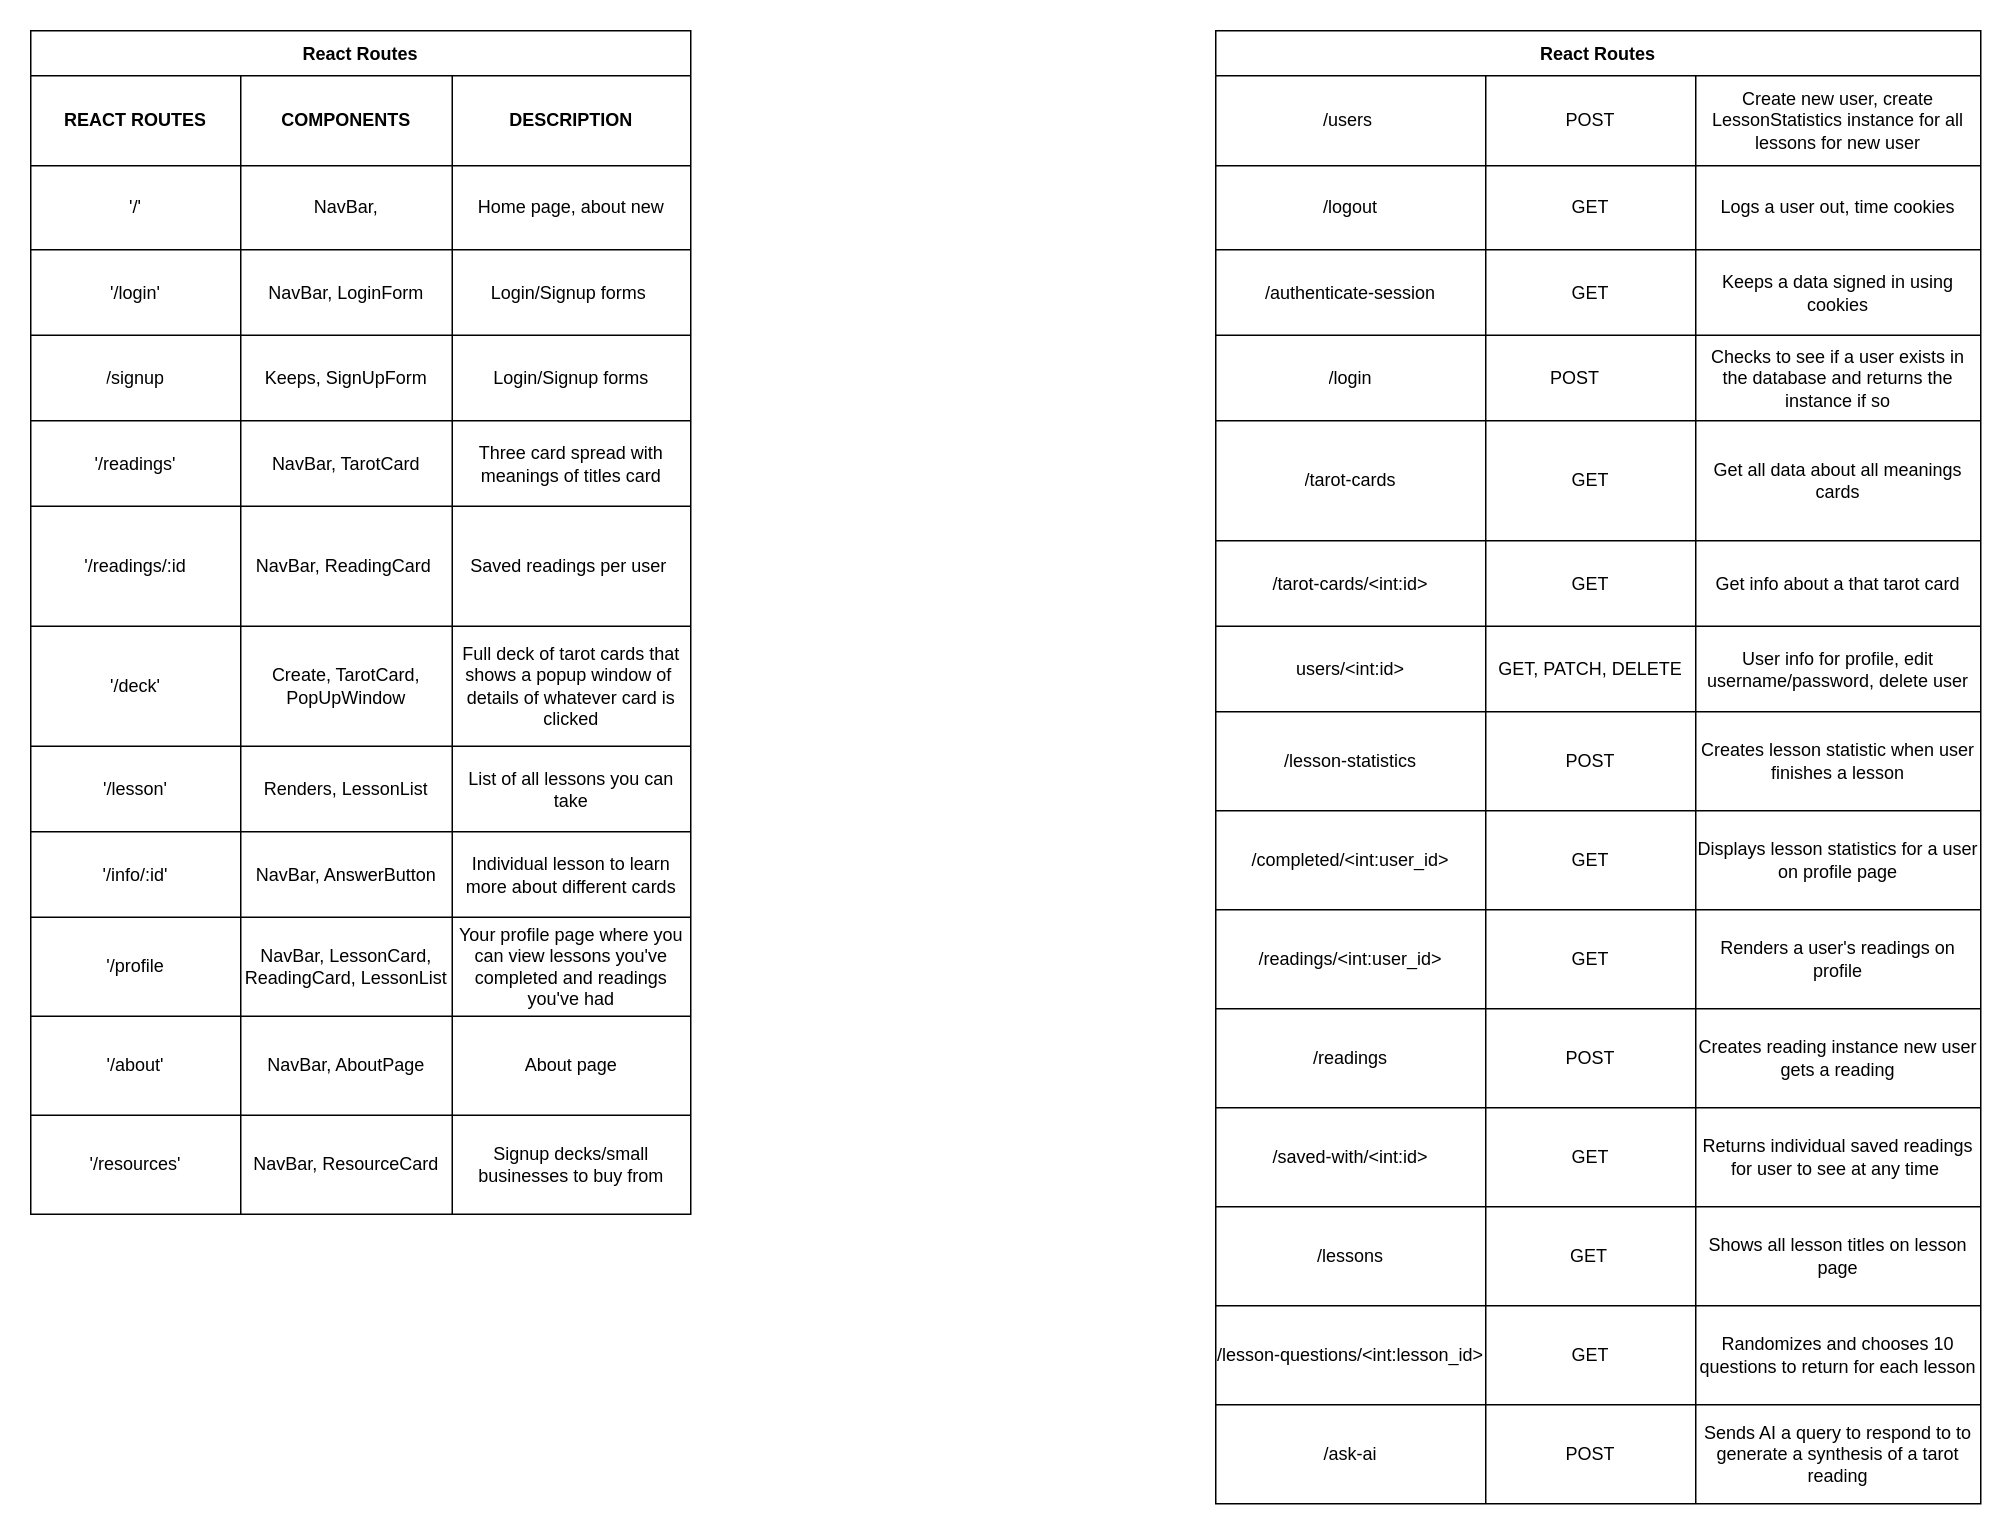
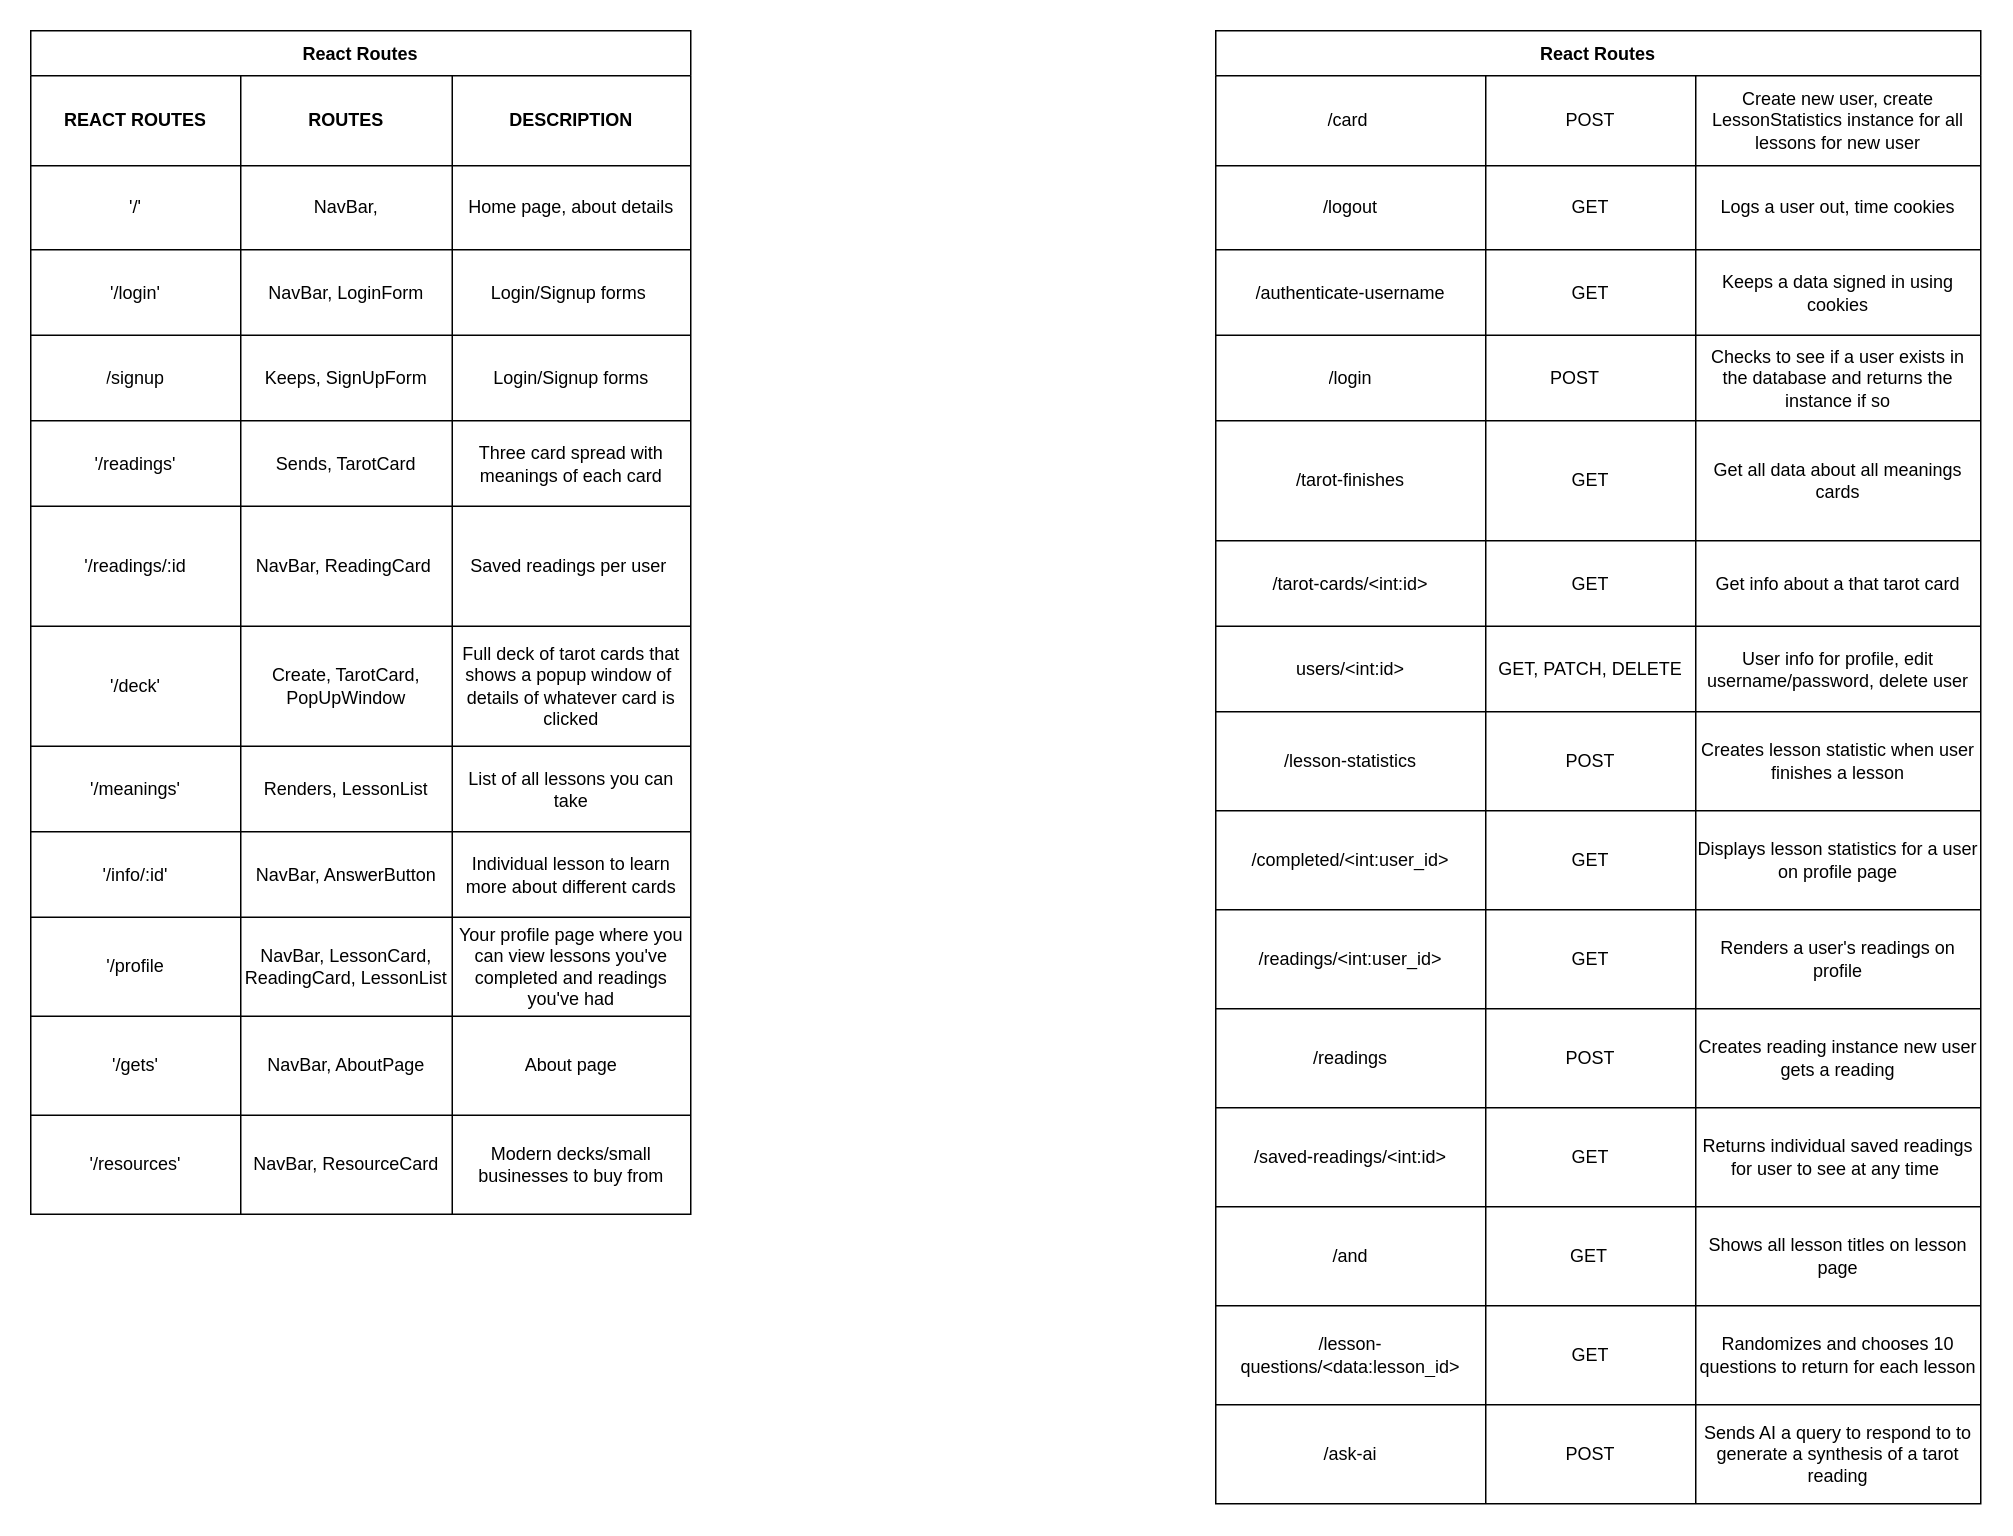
- <mxCell id="5" value="COMPONENTS" style="shape=partialRectangle;html=1;whiteSpace=wrap;connectable=0;fillColor=none;top=0;left=0;bottom=0;right=0;overflow=hidden;fontStyle=1" parent="3" vertex="1"><mxGeometry x="140" width="141" height="60" as="geometry"><mxRectangle width="141" height="60" as="alternateBounds" /></mxGeometry></mxCell>
+ <mxCell id="5" value="ROUTES" style="shape=partialRectangle;html=1;whiteSpace=wrap;connectable=0;fillColor=none;top=0;left=0;bottom=0;right=0;overflow=hidden;fontStyle=1" parent="3" vertex="1"><mxGeometry x="140" width="141" height="60" as="geometry"><mxRectangle width="141" height="60" as="alternateBounds" /></mxGeometry></mxCell>
- <mxCell id="53" value="&lt;span style=&quot;font-weight: normal;&quot;&gt;/users&amp;nbsp;&lt;/span&gt;" style="shape=partialRectangle;html=1;whiteSpace=wrap;connectable=0;fillColor=none;top=0;left=0;bottom=0;right=0;overflow=hidden;fontStyle=1" parent="52" vertex="1"><mxGeometry width="180" height="60" as="geometry"><mxRectangle width="180" height="60" as="alternateBounds" /></mxGeometry></mxCell>
+ <mxCell id="53" value="&lt;span style=&quot;font-weight: normal;&quot;&gt;/card&amp;nbsp;&lt;/span&gt;" style="shape=partialRectangle;html=1;whiteSpace=wrap;connectable=0;fillColor=none;top=0;left=0;bottom=0;right=0;overflow=hidden;fontStyle=1" parent="52" vertex="1"><mxGeometry width="180" height="60" as="geometry"><mxRectangle width="180" height="60" as="alternateBounds" /></mxGeometry></mxCell>
- <mxCell id="10" value="Home page, about new" style="shape=partialRectangle;html=1;whiteSpace=wrap;connectable=0;fillColor=none;top=0;left=0;bottom=0;right=0;overflow=hidden;" parent="7" vertex="1"><mxGeometry x="281" width="159" height="56" as="geometry"><mxRectangle width="159" height="56" as="alternateBounds" /></mxGeometry></mxCell>
+ <mxCell id="10" value="Home page, about details" style="shape=partialRectangle;html=1;whiteSpace=wrap;connectable=0;fillColor=none;top=0;left=0;bottom=0;right=0;overflow=hidden;" parent="7" vertex="1"><mxGeometry x="281" width="159" height="56" as="geometry"><mxRectangle width="159" height="56" as="alternateBounds" /></mxGeometry></mxCell>
- <mxCell id="61" value="/authenticate-session" style="shape=partialRectangle;html=1;whiteSpace=wrap;connectable=0;fillColor=none;top=0;left=0;bottom=0;right=0;overflow=hidden;" parent="60" vertex="1"><mxGeometry width="180" height="57" as="geometry"><mxRectangle width="180" height="57" as="alternateBounds" /></mxGeometry></mxCell>
+ <mxCell id="61" value="/authenticate-username" style="shape=partialRectangle;html=1;whiteSpace=wrap;connectable=0;fillColor=none;top=0;left=0;bottom=0;right=0;overflow=hidden;" parent="60" vertex="1"><mxGeometry width="180" height="57" as="geometry"><mxRectangle width="180" height="57" as="alternateBounds" /></mxGeometry></mxCell>
- <mxCell id="21" value="NavBar, TarotCard" style="shape=partialRectangle;html=1;whiteSpace=wrap;connectable=0;fillColor=none;top=0;left=0;bottom=0;right=0;overflow=hidden;" parent="19" vertex="1"><mxGeometry x="140" width="141" height="57" as="geometry"><mxRectangle width="141" height="57" as="alternateBounds" /></mxGeometry></mxCell>
+ <mxCell id="21" value="Sends, TarotCard" style="shape=partialRectangle;html=1;whiteSpace=wrap;connectable=0;fillColor=none;top=0;left=0;bottom=0;right=0;overflow=hidden;" parent="19" vertex="1"><mxGeometry x="140" width="141" height="57" as="geometry"><mxRectangle width="141" height="57" as="alternateBounds" /></mxGeometry></mxCell>
- <mxCell id="22" value="Three card spread with meanings of titles card" style="shape=partialRectangle;html=1;whiteSpace=wrap;connectable=0;fillColor=none;top=0;left=0;bottom=0;right=0;overflow=hidden;" parent="19" vertex="1"><mxGeometry x="281" width="159" height="57" as="geometry"><mxRectangle width="159" height="57" as="alternateBounds" /></mxGeometry></mxCell>
+ <mxCell id="22" value="Three card spread with meanings of each card" style="shape=partialRectangle;html=1;whiteSpace=wrap;connectable=0;fillColor=none;top=0;left=0;bottom=0;right=0;overflow=hidden;" parent="19" vertex="1"><mxGeometry x="281" width="159" height="57" as="geometry"><mxRectangle width="159" height="57" as="alternateBounds" /></mxGeometry></mxCell>
- <mxCell id="69" value="/tarot-cards" style="shape=partialRectangle;html=1;whiteSpace=wrap;connectable=0;fillColor=none;top=0;left=0;bottom=0;right=0;overflow=hidden;" parent="68" vertex="1"><mxGeometry width="180" height="80" as="geometry"><mxRectangle width="180" height="80" as="alternateBounds" /></mxGeometry></mxCell>
+ <mxCell id="69" value="/tarot-finishes" style="shape=partialRectangle;html=1;whiteSpace=wrap;connectable=0;fillColor=none;top=0;left=0;bottom=0;right=0;overflow=hidden;" parent="68" vertex="1"><mxGeometry width="180" height="80" as="geometry"><mxRectangle width="180" height="80" as="alternateBounds" /></mxGeometry></mxCell>
- <mxCell id="32" value="'/lesson'" style="shape=partialRectangle;html=1;whiteSpace=wrap;connectable=0;fillColor=none;top=0;left=0;bottom=0;right=0;overflow=hidden;" parent="31" vertex="1"><mxGeometry width="140" height="57" as="geometry"><mxRectangle width="140" height="57" as="alternateBounds" /></mxGeometry></mxCell>
+ <mxCell id="32" value="'/meanings'" style="shape=partialRectangle;html=1;whiteSpace=wrap;connectable=0;fillColor=none;top=0;left=0;bottom=0;right=0;overflow=hidden;" parent="31" vertex="1"><mxGeometry width="140" height="57" as="geometry"><mxRectangle width="140" height="57" as="alternateBounds" /></mxGeometry></mxCell>
- <mxCell id="44" value="'/about'" style="shape=partialRectangle;html=1;whiteSpace=wrap;connectable=0;fillColor=none;top=0;left=0;bottom=0;right=0;overflow=hidden;" vertex="1" parent="43"><mxGeometry width="140" height="66" as="geometry"><mxRectangle width="140" height="66" as="alternateBounds" /></mxGeometry></mxCell>
+ <mxCell id="44" value="'/gets'" style="shape=partialRectangle;html=1;whiteSpace=wrap;connectable=0;fillColor=none;top=0;left=0;bottom=0;right=0;overflow=hidden;" vertex="1" parent="43"><mxGeometry width="140" height="66" as="geometry"><mxRectangle width="140" height="66" as="alternateBounds" /></mxGeometry></mxCell>
- <mxCell id="97" value="/saved-with/&amp;lt;int:id&amp;gt;" style="shape=partialRectangle;html=1;whiteSpace=wrap;connectable=0;fillColor=none;top=0;left=0;bottom=0;right=0;overflow=hidden;" vertex="1" parent="96"><mxGeometry width="180" height="66" as="geometry"><mxRectangle width="180" height="66" as="alternateBounds" /></mxGeometry></mxCell>
+ <mxCell id="97" value="/saved-readings/&amp;lt;int:id&amp;gt;" style="shape=partialRectangle;html=1;whiteSpace=wrap;connectable=0;fillColor=none;top=0;left=0;bottom=0;right=0;overflow=hidden;" vertex="1" parent="96"><mxGeometry width="180" height="66" as="geometry"><mxRectangle width="180" height="66" as="alternateBounds" /></mxGeometry></mxCell>
- <mxCell id="50" value="Signup decks/small businesses to buy from" style="shape=partialRectangle;html=1;whiteSpace=wrap;connectable=0;fillColor=none;top=0;left=0;bottom=0;right=0;overflow=hidden;" vertex="1" parent="47"><mxGeometry x="281" width="159" height="66" as="geometry"><mxRectangle width="159" height="66" as="alternateBounds" /></mxGeometry></mxCell>
+ <mxCell id="50" value="Modern decks/small businesses to buy from" style="shape=partialRectangle;html=1;whiteSpace=wrap;connectable=0;fillColor=none;top=0;left=0;bottom=0;right=0;overflow=hidden;" vertex="1" parent="47"><mxGeometry x="281" width="159" height="66" as="geometry"><mxRectangle width="159" height="66" as="alternateBounds" /></mxGeometry></mxCell>
- <mxCell id="101" value="/lessons" style="shape=partialRectangle;html=1;whiteSpace=wrap;connectable=0;fillColor=none;top=0;left=0;bottom=0;right=0;overflow=hidden;" parent="100" vertex="1"><mxGeometry width="180" height="66" as="geometry"><mxRectangle width="180" height="66" as="alternateBounds" /></mxGeometry></mxCell>
+ <mxCell id="101" value="/and" style="shape=partialRectangle;html=1;whiteSpace=wrap;connectable=0;fillColor=none;top=0;left=0;bottom=0;right=0;overflow=hidden;" parent="100" vertex="1"><mxGeometry width="180" height="66" as="geometry"><mxRectangle width="180" height="66" as="alternateBounds" /></mxGeometry></mxCell>
- <mxCell id="105" value="/lesson-questions/&amp;lt;int:lesson_id&amp;gt;" style="shape=partialRectangle;html=1;whiteSpace=wrap;connectable=0;fillColor=none;top=0;left=0;bottom=0;right=0;overflow=hidden;" vertex="1" parent="104"><mxGeometry width="180" height="66" as="geometry"><mxRectangle width="180" height="66" as="alternateBounds" /></mxGeometry></mxCell>
+ <mxCell id="105" value="/lesson-questions/&amp;lt;data:lesson_id&amp;gt;" style="shape=partialRectangle;html=1;whiteSpace=wrap;connectable=0;fillColor=none;top=0;left=0;bottom=0;right=0;overflow=hidden;" vertex="1" parent="104"><mxGeometry width="180" height="66" as="geometry"><mxRectangle width="180" height="66" as="alternateBounds" /></mxGeometry></mxCell>
